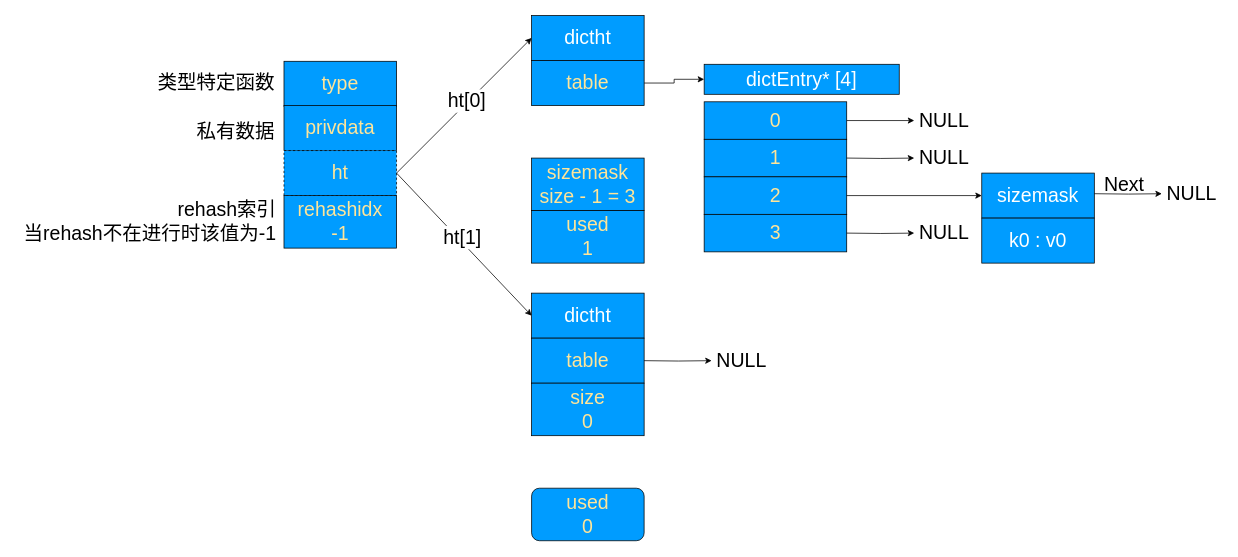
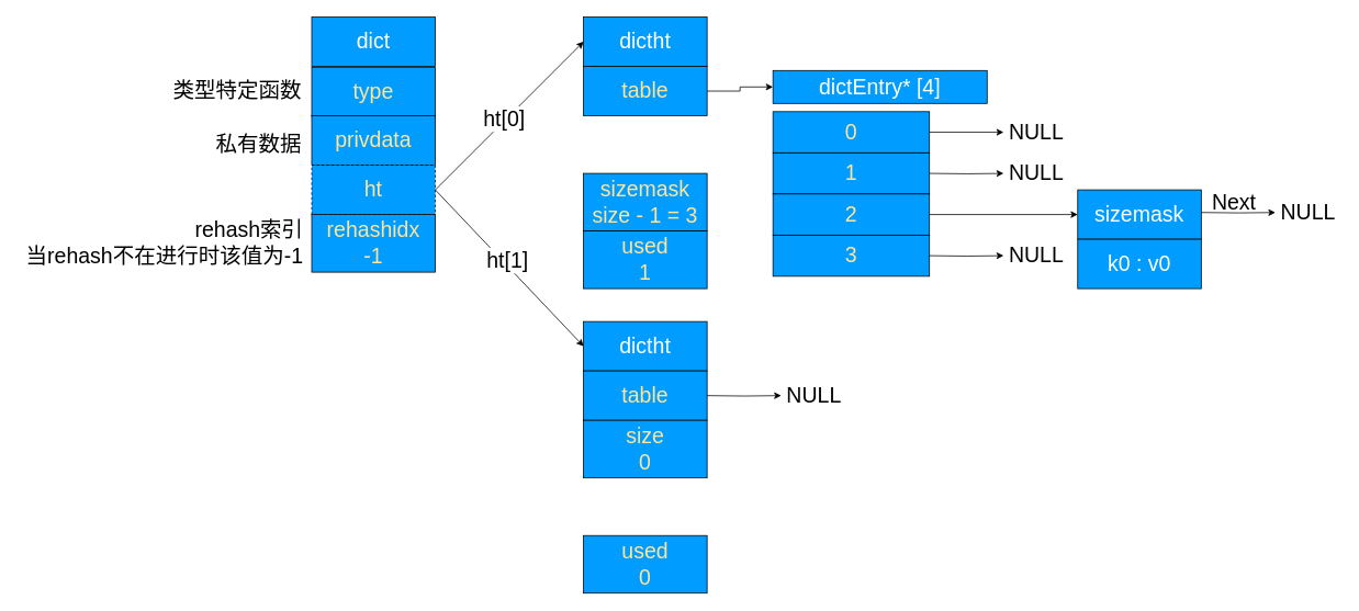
+ <mxCell id="25" value="dict" style="rounded=0;whiteSpace=wrap;html=1;labelBackgroundColor=none;strokeColor=#000000;fillColor=#009CFF;fontSize=26;fontColor=#FFFFFF;" vertex="1" parent="24"><mxGeometry width="150" height="60" as="geometry" /></mxCell>
- <mxCell id="38" value="&lt;font color=&quot;#000000&quot;&gt;ht[0]&lt;/font&gt;" style="text;html=1;strokeColor=none;fillColor=none;align=center;verticalAlign=middle;whiteSpace=wrap;rounded=0;labelBackgroundColor=#ffffff;fontSize=26;fontColor=#FFE599;" vertex="1" parent="1"><mxGeometry x="602" y="124" width="40" height="20" as="geometry" /></mxCell>
+ <mxCell id="38" value="&lt;font color=&quot;#000000&quot;&gt;ht[0]&lt;/font&gt;" style="text;html=1;strokeColor=none;fillColor=none;align=center;verticalAlign=middle;whiteSpace=wrap;rounded=0;labelBackgroundColor=#ffffff;fontSize=26;fontColor=#FFE599;" vertex="1" parent="1"><mxGeometry x="592" y="134" width="40" height="20" as="geometry" /></mxCell>
- <mxCell id="34" value="used&lt;br&gt;0" style="whiteSpace=wrap;html=1;fillColor=#009CFF;fontSize=26;fontColor=#FFE599;rounded=1;" vertex="1" parent="1"><mxGeometry x="708" y="650" width="150" height="70" as="geometry" /></mxCell>
+ <mxCell id="34" value="used&lt;br&gt;0" style="rounded=0;whiteSpace=wrap;html=1;fillColor=#009CFF;fontSize=26;fontColor=#FFE599;" vertex="1" parent="1"><mxGeometry x="708" y="650" width="150" height="70" as="geometry" /></mxCell>
